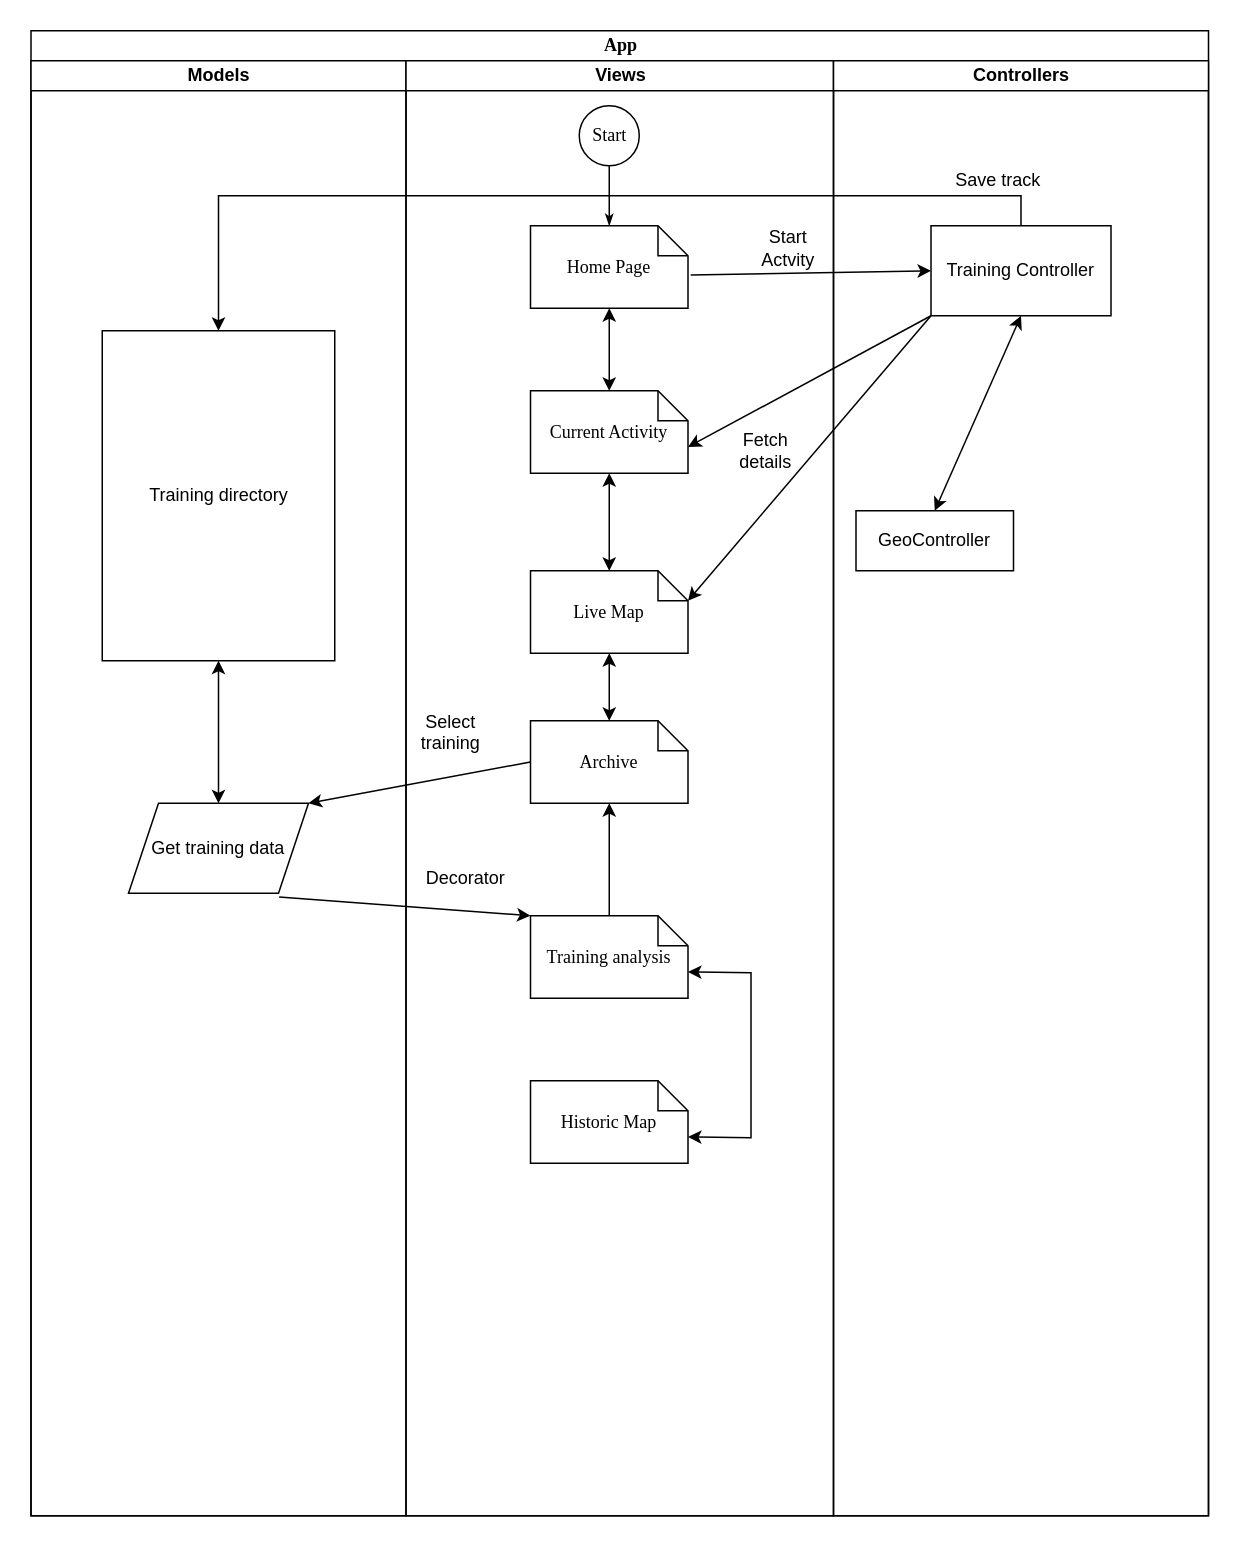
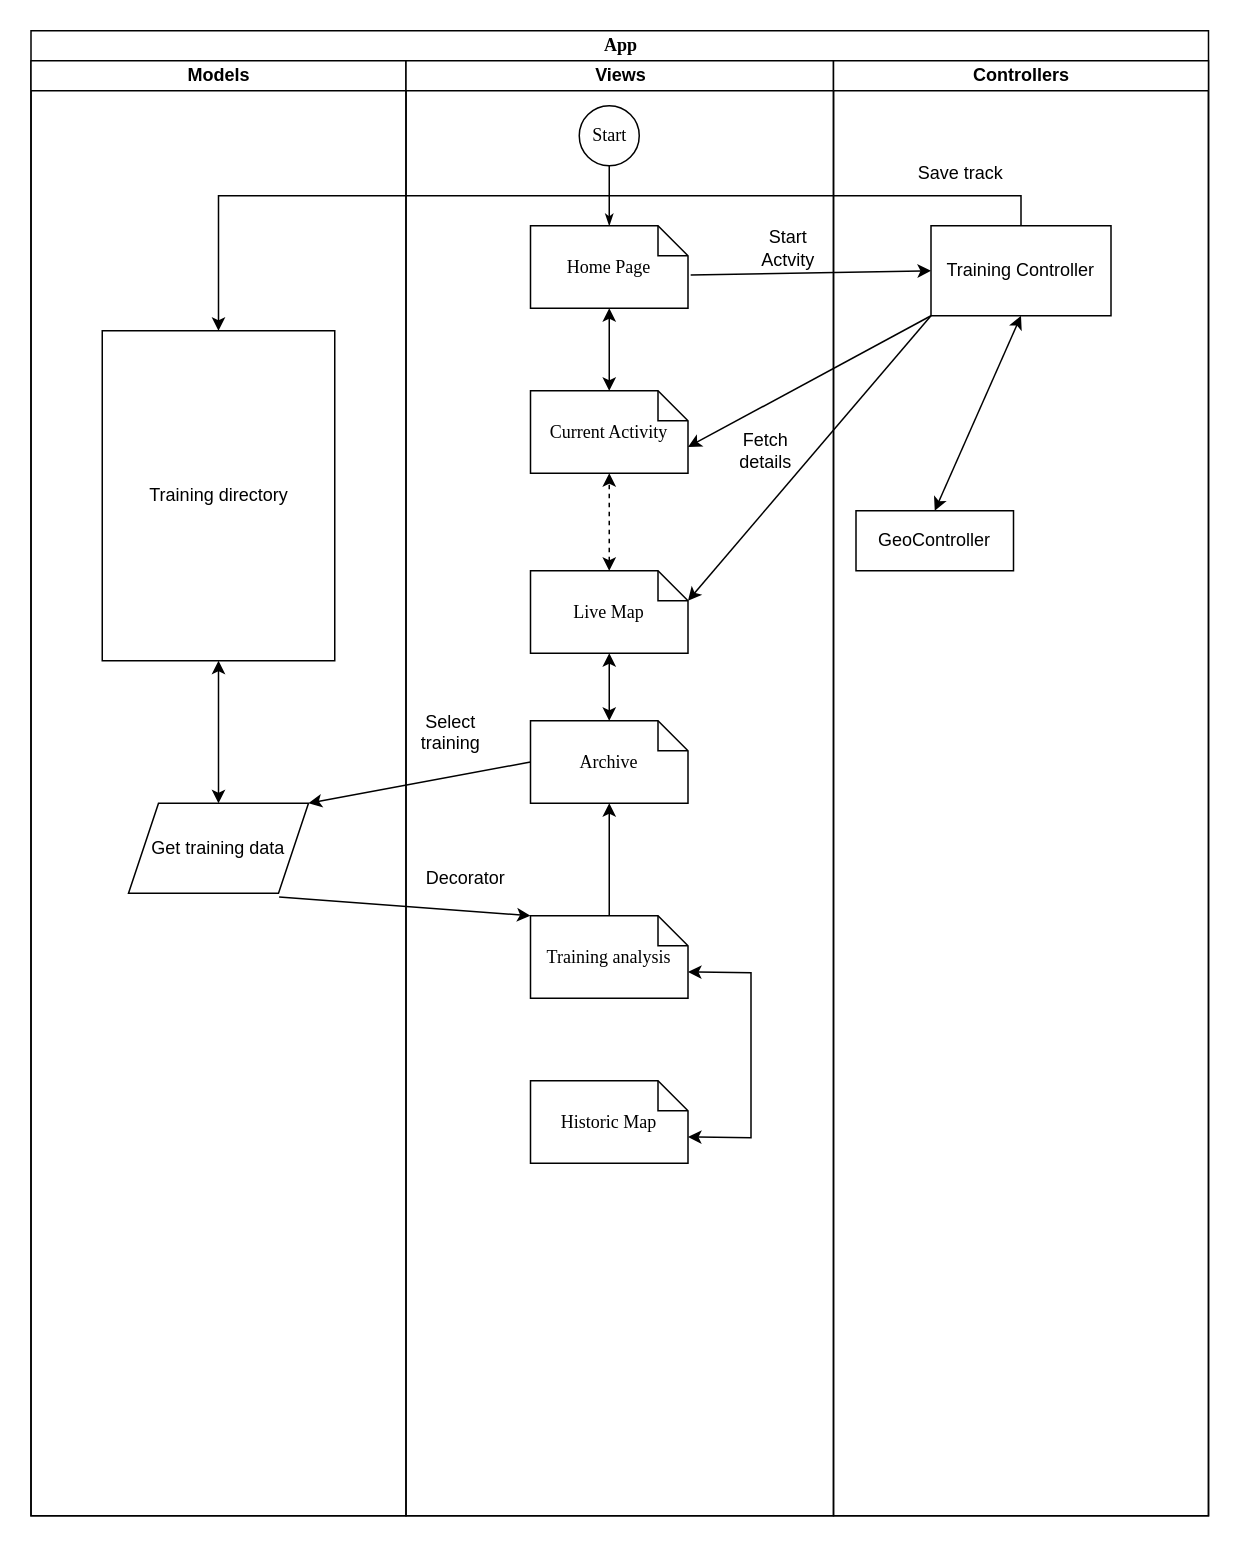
- <mxCell id="29" value="Save track" style="text;html=1;strokeColor=none;fillColor=none;align=center;verticalAlign=middle;whiteSpace=wrap;rounded=0;" vertex="1" parent="25"><mxGeometry x="80" y="65" width="60" height="30" as="geometry" /></mxCell>
+ <mxCell id="29" value="Save track" style="text;html=1;strokeColor=none;fillColor=none;align=center;verticalAlign=middle;whiteSpace=wrap;rounded=0;" vertex="1" parent="25"><mxGeometry x="55" y="60" width="60" height="30" as="geometry" /></mxCell>
- <mxCell id="16" value="" style="endArrow=classic;startArrow=classic;html=1;rounded=0;entryX=0.5;entryY=1;entryDx=0;entryDy=0;entryPerimeter=0;" edge="1" parent="7" source="13" target="12"><mxGeometry width="50" height="50" relative="1" as="geometry"><mxPoint x="-30" y="420" as="sourcePoint" /><mxPoint x="20" y="370" as="targetPoint" /></mxGeometry></mxCell>
+ <mxCell id="16" value="" style="endArrow=classic;startArrow=classic;html=1;rounded=0;entryX=0.5;entryY=1;entryDx=0;entryDy=0;entryPerimeter=0;dashed=1;" edge="1" parent="7" source="13" target="12"><mxGeometry width="50" height="50" relative="1" as="geometry"><mxPoint x="-30" y="420" as="sourcePoint" /><mxPoint x="20" y="370" as="targetPoint" /></mxGeometry></mxCell>
